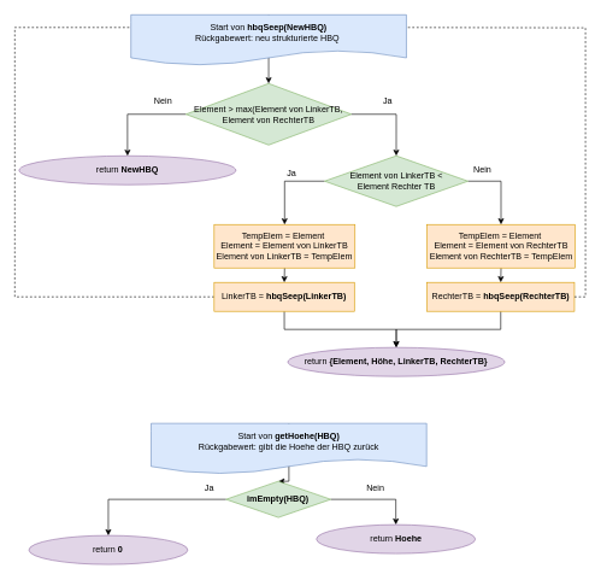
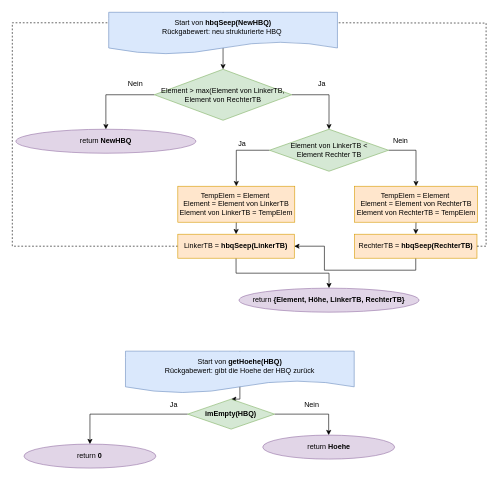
- <mxCell id="22" style="edgeStyle=orthogonalEdgeStyle;rounded=0;orthogonalLoop=1;jettySize=auto;html=1;exitX=0.5;exitY=1;exitDx=0;exitDy=0;entryX=0.5;entryY=0;entryDx=0;entryDy=0;" parent="1" source="23" target="24" edge="1"><mxGeometry relative="1" as="geometry" /></mxCell>
+ <mxCell id="22" style="edgeStyle=orthogonalEdgeStyle;rounded=0;orthogonalLoop=1;jettySize=auto;html=1;exitX=0.5;exitY=1;exitDx=0;exitDy=0;" parent="1" source="23" target="21" edge="1"><mxGeometry relative="1" as="geometry" /></mxCell>
